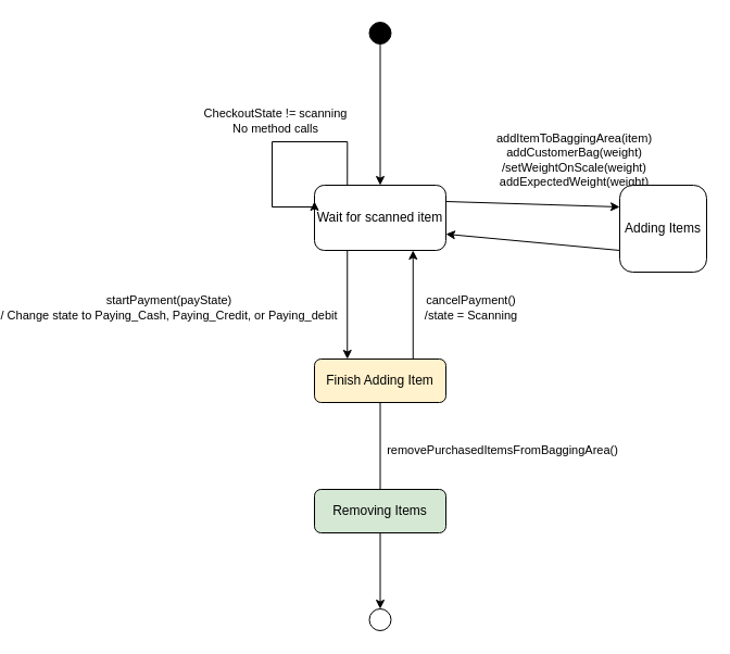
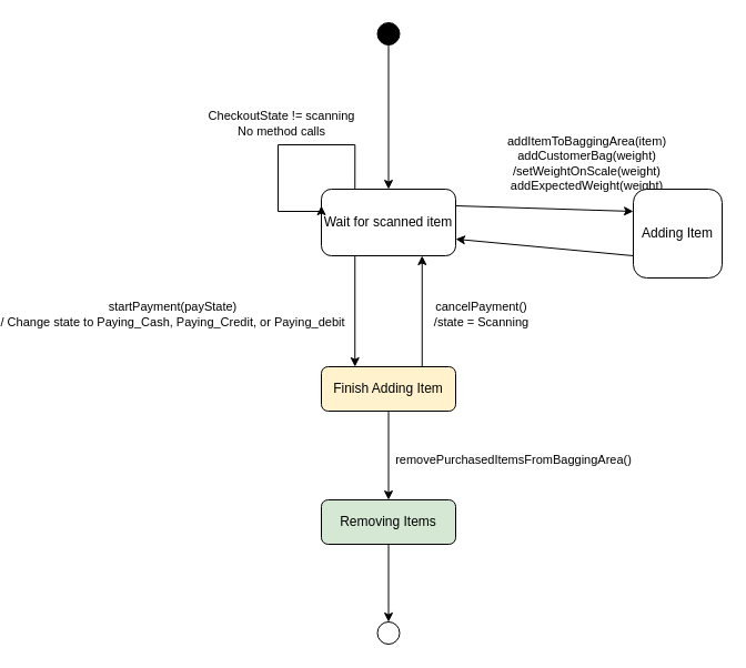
- <mxCell id="10" value="Adding Items" style="rounded=1;whiteSpace=wrap;html=1;" vertex="1" parent="1"><mxGeometry x="340" y="170" width="80" height="80" as="geometry" /></mxCell>
+ <mxCell id="10" value="Adding Item" style="rounded=1;whiteSpace=wrap;html=1;" vertex="1" parent="1"><mxGeometry x="340" y="170" width="80" height="80" as="geometry" /></mxCell>
- <mxCell id="2" style="rounded=0;orthogonalLoop=1;jettySize=auto;html=1;exitX=0.5;exitY=1;exitDx=0;exitDy=0;entryX=0.5;entryY=0;entryDx=0;entryDy=0;endArrow=none;" edge="1" parent="1" source="15" target="11"><mxGeometry relative="1" as="geometry"><mxPoint x="20" y="350" as="sourcePoint" /></mxGeometry></mxCell>
+ <mxCell id="2" style="rounded=0;orthogonalLoop=1;jettySize=auto;html=1;exitX=0.5;exitY=1;exitDx=0;exitDy=0;entryX=0.5;entryY=0;entryDx=0;entryDy=0;" edge="1" parent="1" source="15" target="11"><mxGeometry relative="1" as="geometry"><mxPoint x="20" y="350" as="sourcePoint" /></mxGeometry></mxCell>
